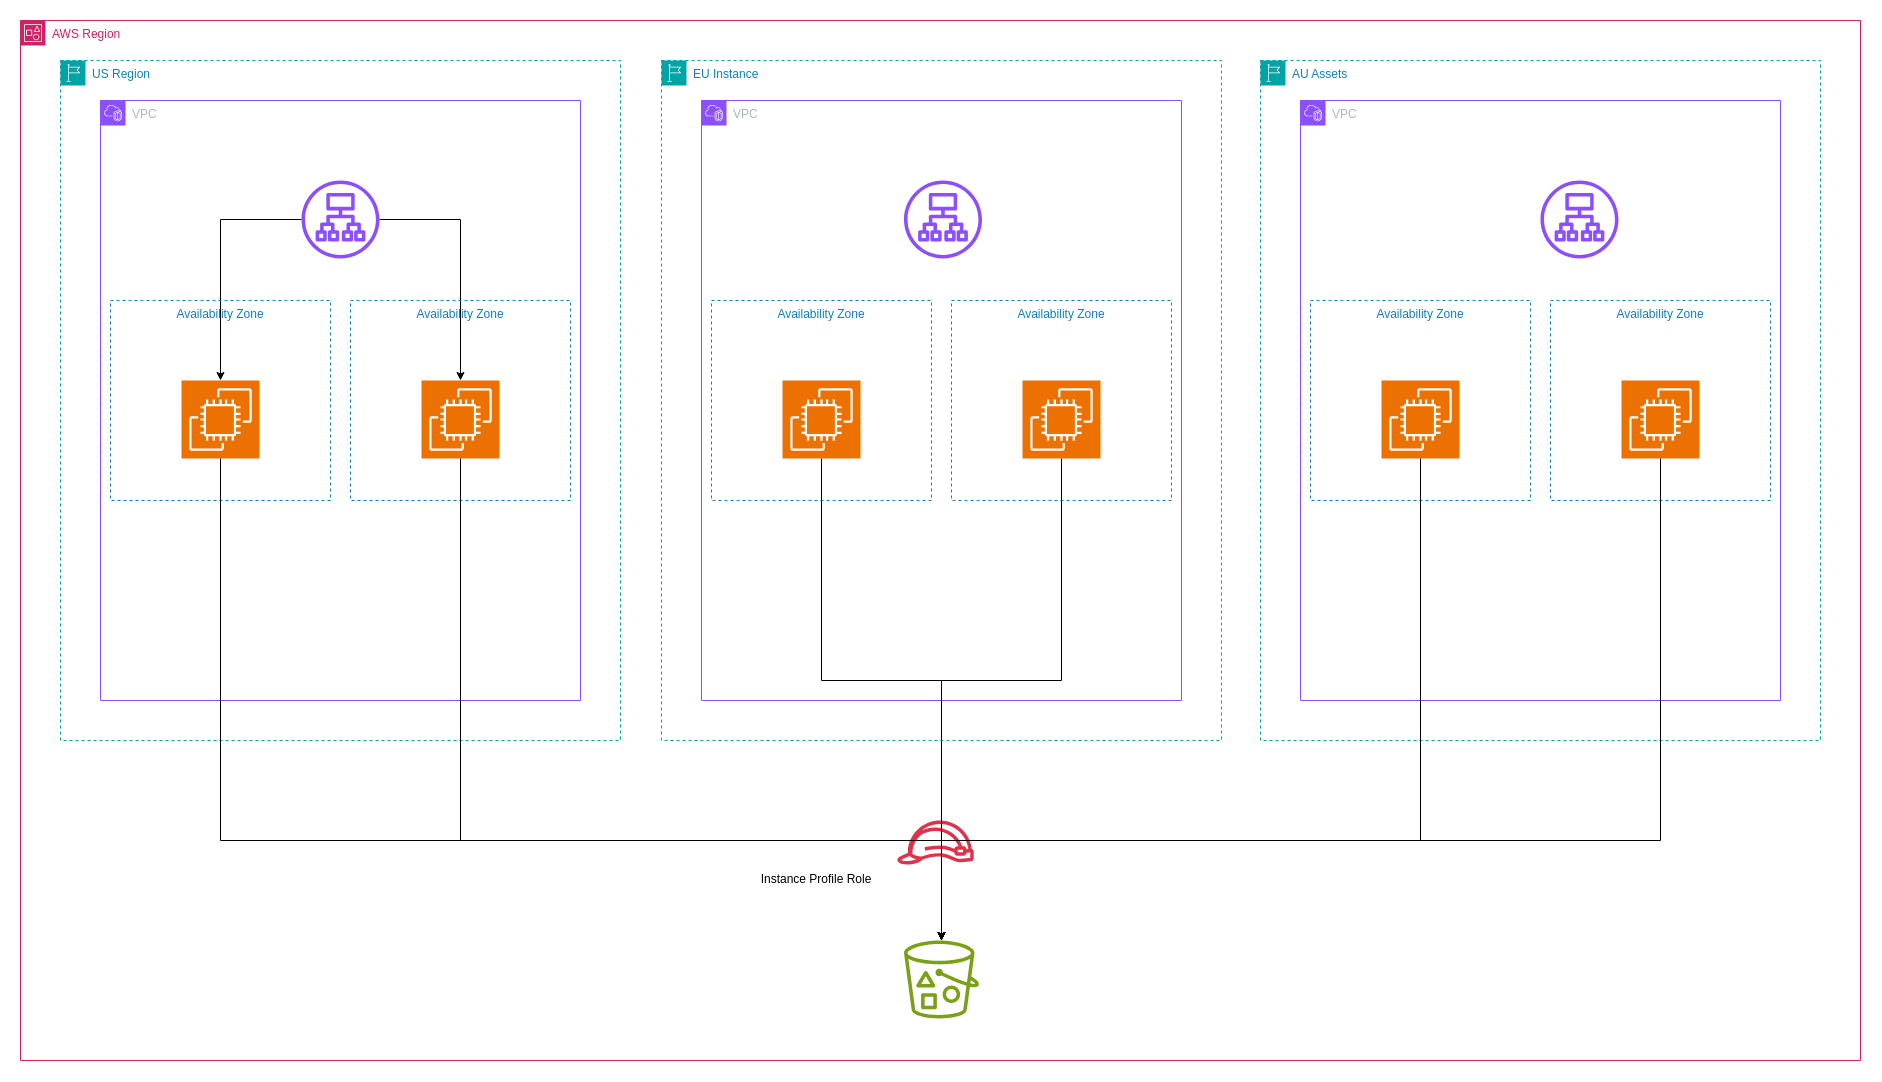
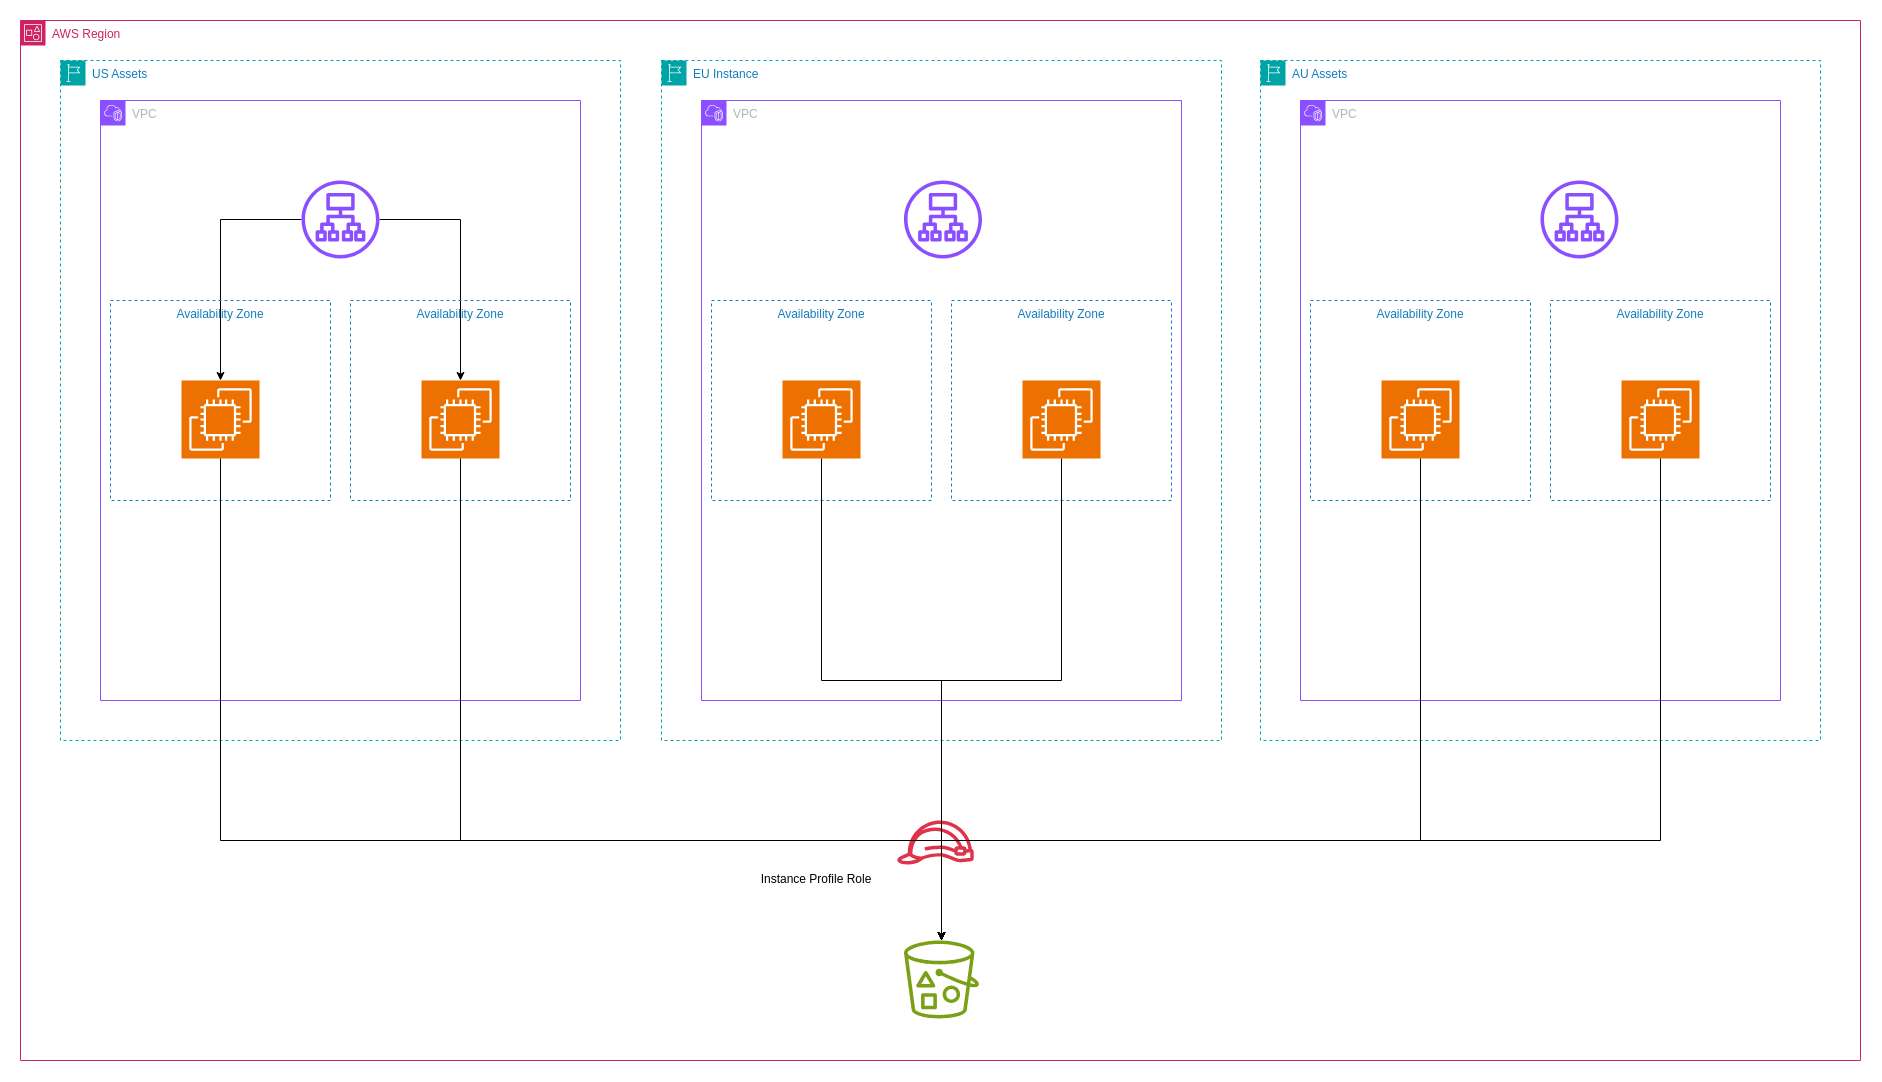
- <mxCell id="3" value="US Region" style="points=[[0,0],[0.25,0],[0.5,0],[0.75,0],[1,0],[1,0.25],[1,0.5],[1,0.75],[1,1],[0.75,1],[0.5,1],[0.25,1],[0,1],[0,0.75],[0,0.5],[0,0.25]];outlineConnect=0;gradientColor=none;html=1;whiteSpace=wrap;fontSize=12;fontStyle=0;container=1;pointerEvents=0;collapsible=0;recursiveResize=0;shape=mxgraph.aws4.group;grIcon=mxgraph.aws4.group_region;strokeColor=#00A4A6;fillColor=none;verticalAlign=top;align=left;spacingLeft=30;fontColor=#147EBA;dashed=1;" vertex="1" parent="2"><mxGeometry x="40" y="40" width="560" height="680" as="geometry" /></mxCell>
+ <mxCell id="3" value="US Assets" style="points=[[0,0],[0.25,0],[0.5,0],[0.75,0],[1,0],[1,0.25],[1,0.5],[1,0.75],[1,1],[0.75,1],[0.5,1],[0.25,1],[0,1],[0,0.75],[0,0.5],[0,0.25]];outlineConnect=0;gradientColor=none;html=1;whiteSpace=wrap;fontSize=12;fontStyle=0;container=1;pointerEvents=0;collapsible=0;recursiveResize=0;shape=mxgraph.aws4.group;grIcon=mxgraph.aws4.group_region;strokeColor=#00A4A6;fillColor=none;verticalAlign=top;align=left;spacingLeft=30;fontColor=#147EBA;dashed=1;" vertex="1" parent="2"><mxGeometry x="40" y="40" width="560" height="680" as="geometry" /></mxCell>
